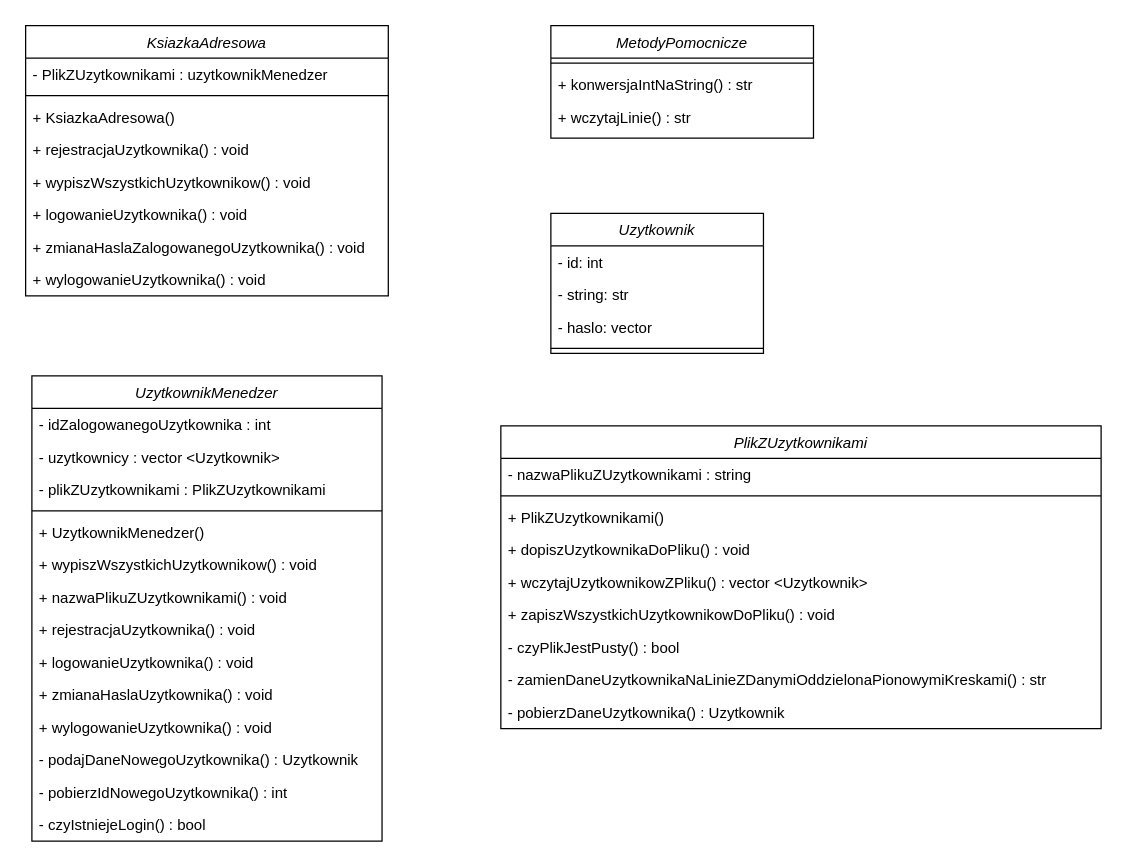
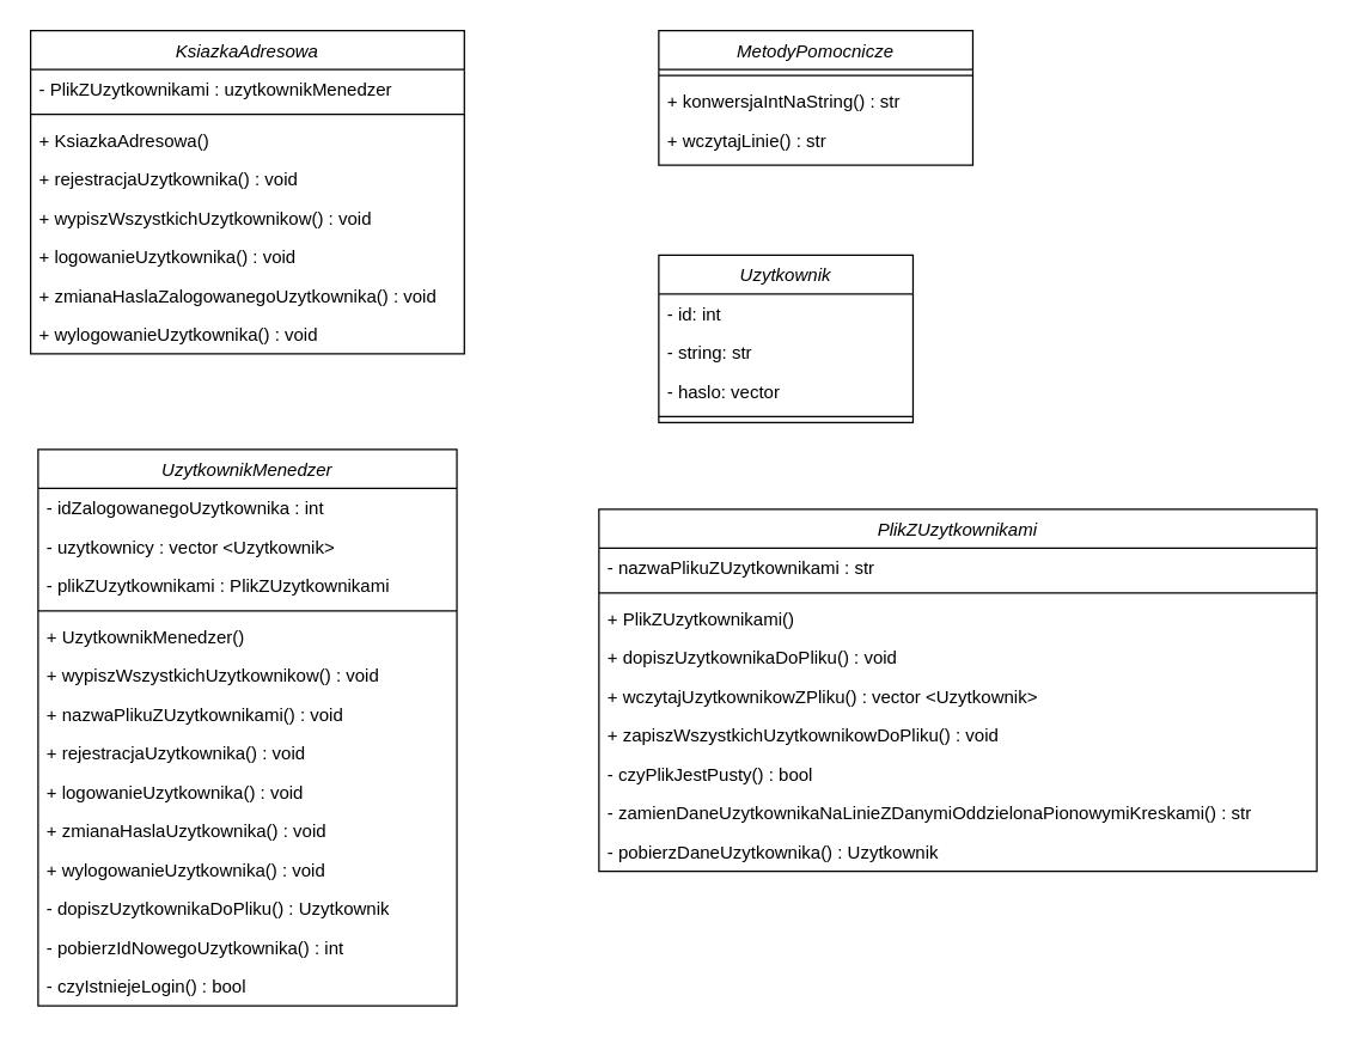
- <mxCell id="32" value="- nazwaPlikuZUzytkownikami : string" style="text;align=left;verticalAlign=top;spacingLeft=4;spacingRight=4;overflow=hidden;rotatable=0;points=[[0,0.5],[1,0.5]];portConstraint=eastwest;rounded=0;shadow=0;html=0;" parent="31" vertex="1"><mxGeometry y="26" width="480" height="26" as="geometry" /></mxCell>
+ <mxCell id="32" value="- nazwaPlikuZUzytkownikami : str" style="text;align=left;verticalAlign=top;spacingLeft=4;spacingRight=4;overflow=hidden;rotatable=0;points=[[0,0.5],[1,0.5]];portConstraint=eastwest;rounded=0;shadow=0;html=0;" parent="31" vertex="1"><mxGeometry y="26" width="480" height="26" as="geometry" /></mxCell>
- <mxCell id="28" value="- podajDaneNowegoUzytkownika() : Uzytkownik" style="text;align=left;verticalAlign=top;spacingLeft=4;spacingRight=4;overflow=hidden;rotatable=0;points=[[0,0.5],[1,0.5]];portConstraint=eastwest;" parent="16" vertex="1"><mxGeometry y="294" width="280" height="26" as="geometry" /></mxCell>
+ <mxCell id="28" value="- dopiszUzytkownikaDoPliku() : Uzytkownik" style="text;align=left;verticalAlign=top;spacingLeft=4;spacingRight=4;overflow=hidden;rotatable=0;points=[[0,0.5],[1,0.5]];portConstraint=eastwest;" parent="16" vertex="1"><mxGeometry y="294" width="280" height="26" as="geometry" /></mxCell>
